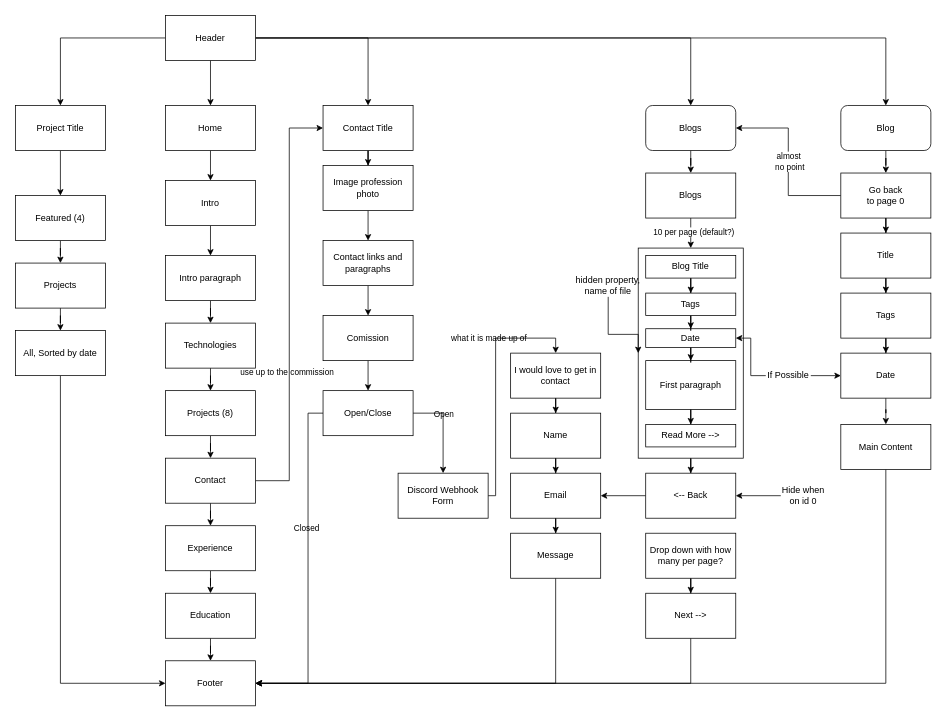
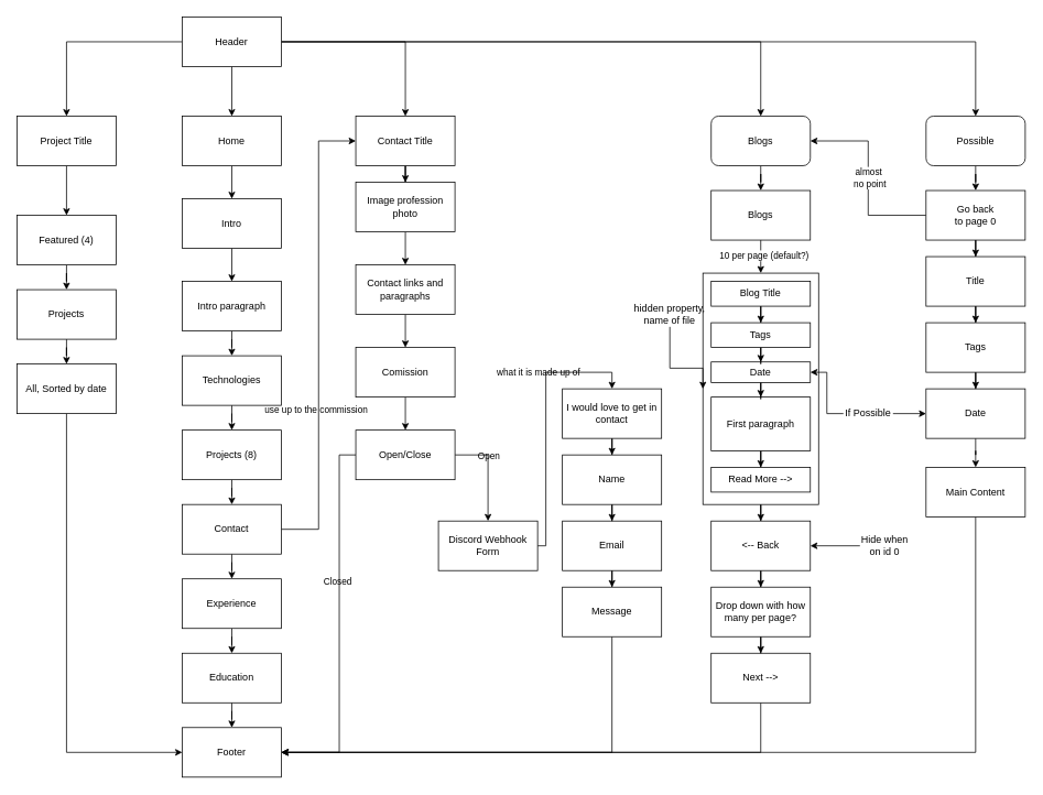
- <mxCell id="64" value="Blog" style="rounded=1;whiteSpace=wrap;html=1;" vertex="1" parent="1"><mxGeometry x="1120" y="140" width="120" height="60" as="geometry" /></mxCell>
+ <mxCell id="64" value="Possible" style="rounded=1;whiteSpace=wrap;html=1;" vertex="1" parent="1"><mxGeometry x="1120" y="140" width="120" height="60" as="geometry" /></mxCell>
- <mxCell id="76" style="edgeStyle=orthogonalEdgeStyle;rounded=0;orthogonalLoop=1;jettySize=auto;html=1;" edge="1" parent="1" source="77" target="50"><mxGeometry relative="1" as="geometry" /></mxCell>
+ <mxCell id="76" style="edgeStyle=orthogonalEdgeStyle;rounded=0;orthogonalLoop=1;jettySize=auto;html=1;" edge="1" parent="1" source="77" target="85"><mxGeometry relative="1" as="geometry" /></mxCell>
